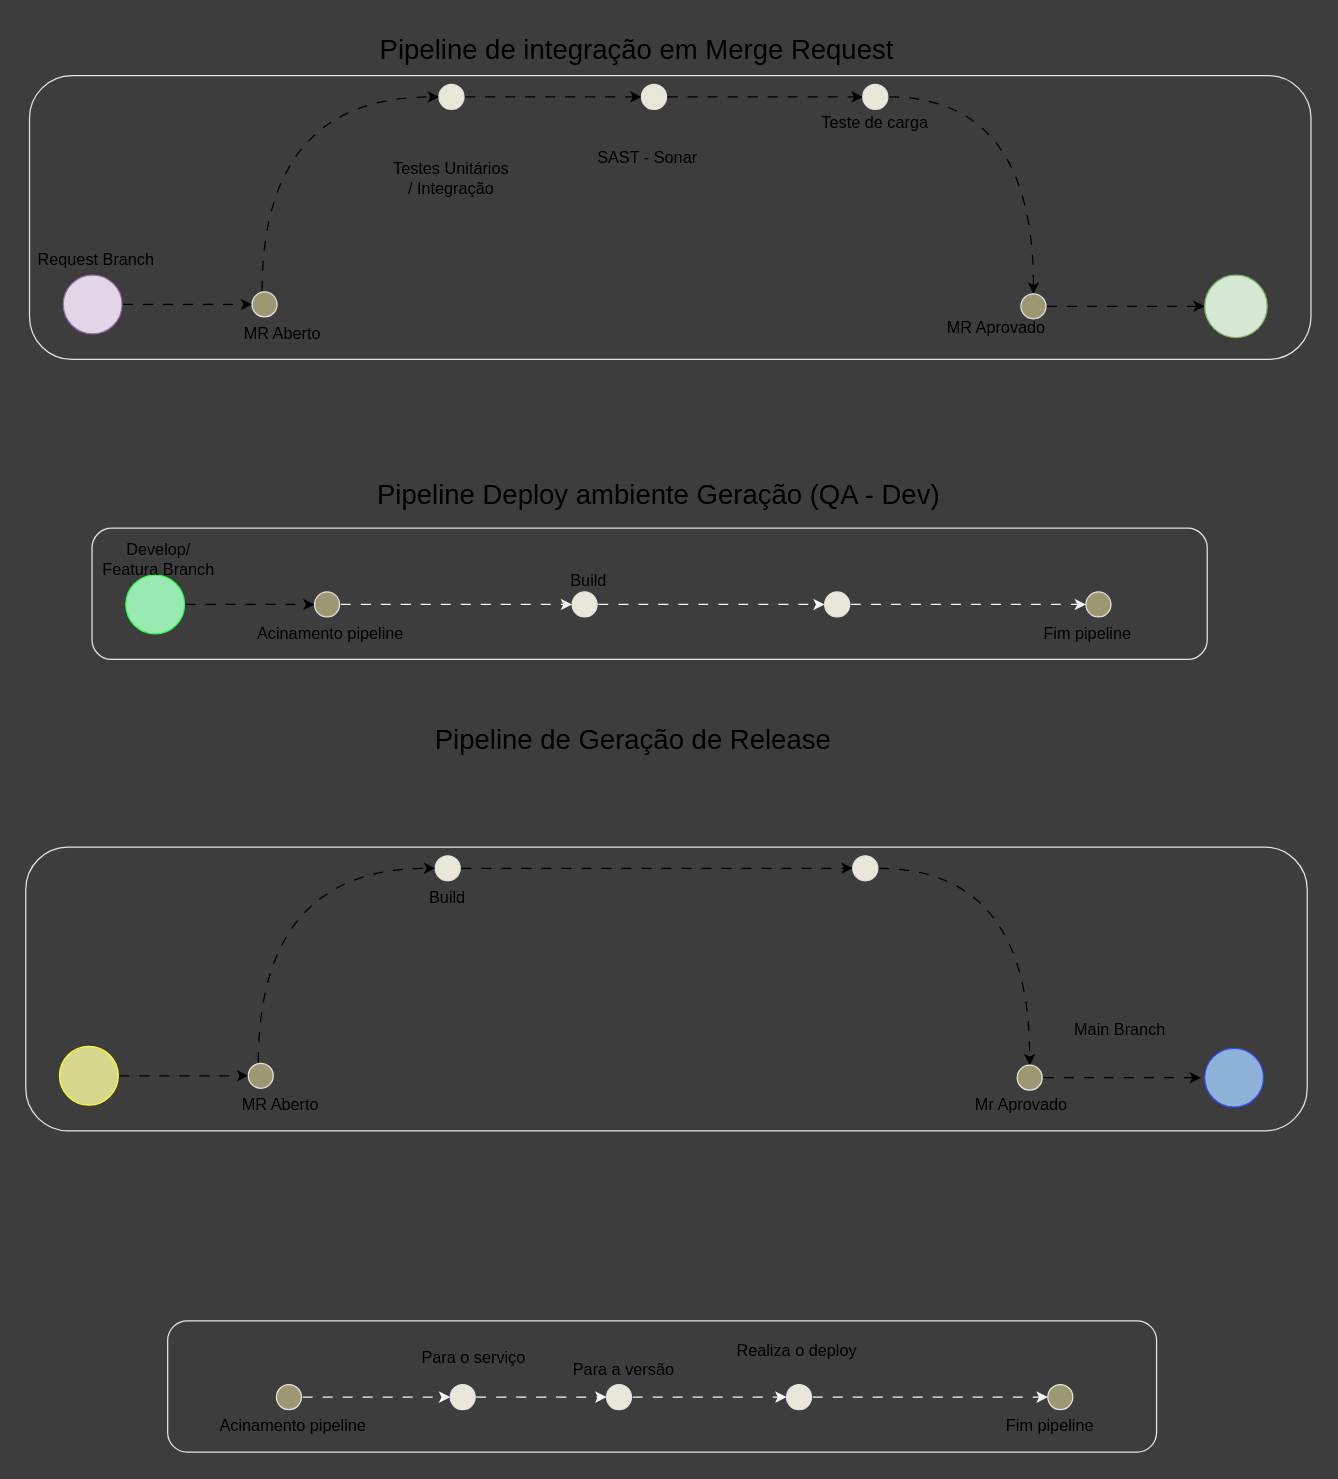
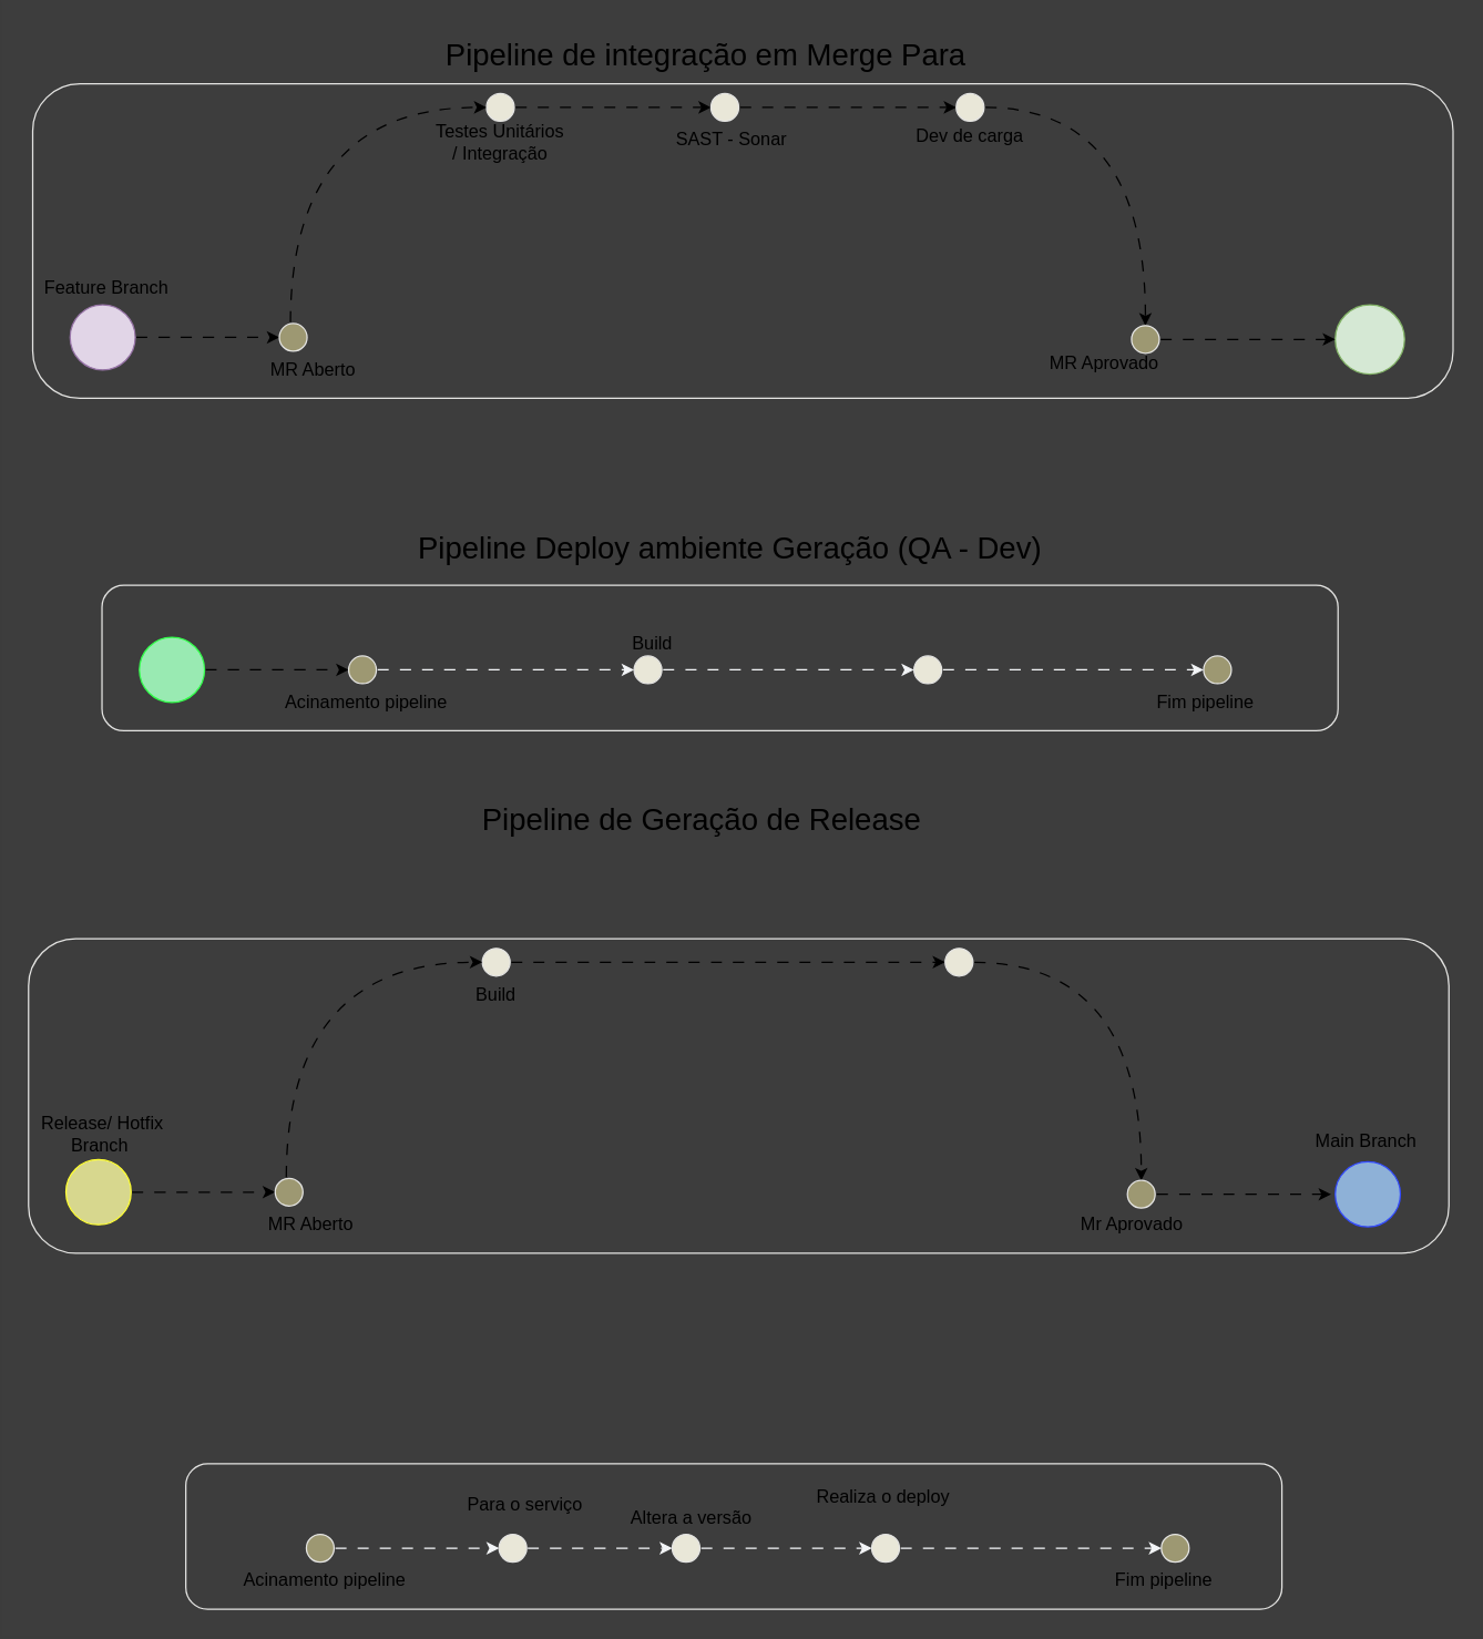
- <mxCell id="9" value="Pipeline de integração em Merge Request" style="text;html=1;strokeColor=none;fillColor=none;align=center;verticalAlign=middle;whiteSpace=wrap;rounded=1;fontSize=22;" vertex="1" parent="1"><mxGeometry x="288" y="20" width="441.5" height="40" as="geometry" /></mxCell>
+ <mxCell id="9" value="Pipeline de integração em Merge Para" style="text;html=1;strokeColor=none;fillColor=none;align=center;verticalAlign=middle;whiteSpace=wrap;rounded=1;fontSize=22;" vertex="1" parent="1"><mxGeometry x="288" y="20" width="441.5" height="40" as="geometry" /></mxCell>
- <mxCell id="16" value="Teste de carga" style="text;html=1;strokeColor=none;fillColor=none;align=center;verticalAlign=middle;whiteSpace=wrap;rounded=1;fontSize=13;" vertex="1" parent="1"><mxGeometry x="649" y="84" width="101" height="25" as="geometry" /></mxCell>
+ <mxCell id="16" value="Dev de carga" style="text;html=1;strokeColor=none;fillColor=none;align=center;verticalAlign=middle;whiteSpace=wrap;rounded=1;fontSize=13;" vertex="1" parent="1"><mxGeometry x="649" y="84" width="101" height="25" as="geometry" /></mxCell>
- <mxCell id="13" value="SAST - Sonar" style="text;html=1;strokeColor=none;fillColor=none;align=center;verticalAlign=middle;whiteSpace=wrap;rounded=1;fontSize=13;" vertex="1" parent="1"><mxGeometry x="467" y="112" width="101" height="25" as="geometry" /></mxCell>
+ <mxCell id="13" value="SAST - Sonar" style="text;html=1;strokeColor=none;fillColor=none;align=center;verticalAlign=middle;whiteSpace=wrap;rounded=1;fontSize=13;" vertex="1" parent="1"><mxGeometry x="477" y="87" width="101" height="25" as="geometry" /></mxCell>
- <mxCell id="10" value="Testes Unitários / Integração" style="text;html=1;strokeColor=none;fillColor=none;align=center;verticalAlign=middle;whiteSpace=wrap;rounded=1;fontSize=13;" vertex="1" parent="1"><mxGeometry x="310" y="129" width="101" height="25" as="geometry" /></mxCell>
+ <mxCell id="10" value="Testes Unitários / Integração" style="text;html=1;strokeColor=none;fillColor=none;align=center;verticalAlign=middle;whiteSpace=wrap;rounded=1;fontSize=13;" vertex="1" parent="1"><mxGeometry x="310" y="89" width="101" height="25" as="geometry" /></mxCell>
- <mxCell id="8" value="Request Branch" style="text;html=1;strokeColor=none;fillColor=none;align=center;verticalAlign=middle;whiteSpace=wrap;rounded=1;fontSize=13;" vertex="1" parent="1"><mxGeometry x="26" y="194.5" width="101" height="25" as="geometry" /></mxCell>
+ <mxCell id="8" value="Feature Branch" style="text;html=1;strokeColor=none;fillColor=none;align=center;verticalAlign=middle;whiteSpace=wrap;rounded=1;fontSize=13;" vertex="1" parent="1"><mxGeometry x="26" y="194.5" width="101" height="25" as="geometry" /></mxCell>
- <mxCell id="28" value="Develop/ Featura Branch" style="text;html=1;strokeColor=none;fillColor=none;align=center;verticalAlign=middle;whiteSpace=wrap;rounded=1;fontSize=13;" vertex="1" parent="1"><mxGeometry x="76" y="434.5" width="101" height="25" as="geometry" /></mxCell>
+ <mxCell id="41" value="Release/ Hotfix Branch&amp;nbsp;" style="text;html=1;strokeColor=none;fillColor=none;align=center;verticalAlign=middle;whiteSpace=wrap;rounded=1;fontSize=13;" vertex="1" parent="1"><mxGeometry x="23" y="805" width="101" height="25" as="geometry" /></mxCell>
- <mxCell id="53" value="Main Branch" style="text;html=1;strokeColor=none;fillColor=none;align=center;verticalAlign=middle;whiteSpace=wrap;rounded=1;fontSize=13;" vertex="1" parent="1"><mxGeometry x="844.5" y="810" width="101" height="25" as="geometry" /></mxCell>
+ <mxCell id="53" value="Main Branch" style="text;html=1;strokeColor=none;fillColor=none;align=center;verticalAlign=middle;whiteSpace=wrap;rounded=1;fontSize=13;" vertex="1" parent="1"><mxGeometry x="934.5" y="810" width="101" height="25" as="geometry" /></mxCell>
- <mxCell id="67" value="Para a versão" style="text;html=1;strokeColor=none;fillColor=none;align=center;verticalAlign=middle;whiteSpace=wrap;rounded=1;fontSize=13;" vertex="1" parent="1"><mxGeometry x="441" y="1082" width="115" height="25" as="geometry" /></mxCell>
+ <mxCell id="67" value="Altera a versão" style="text;html=1;strokeColor=none;fillColor=none;align=center;verticalAlign=middle;whiteSpace=wrap;rounded=1;fontSize=13;" vertex="1" parent="1"><mxGeometry x="441" y="1082" width="115" height="25" as="geometry" /></mxCell>
